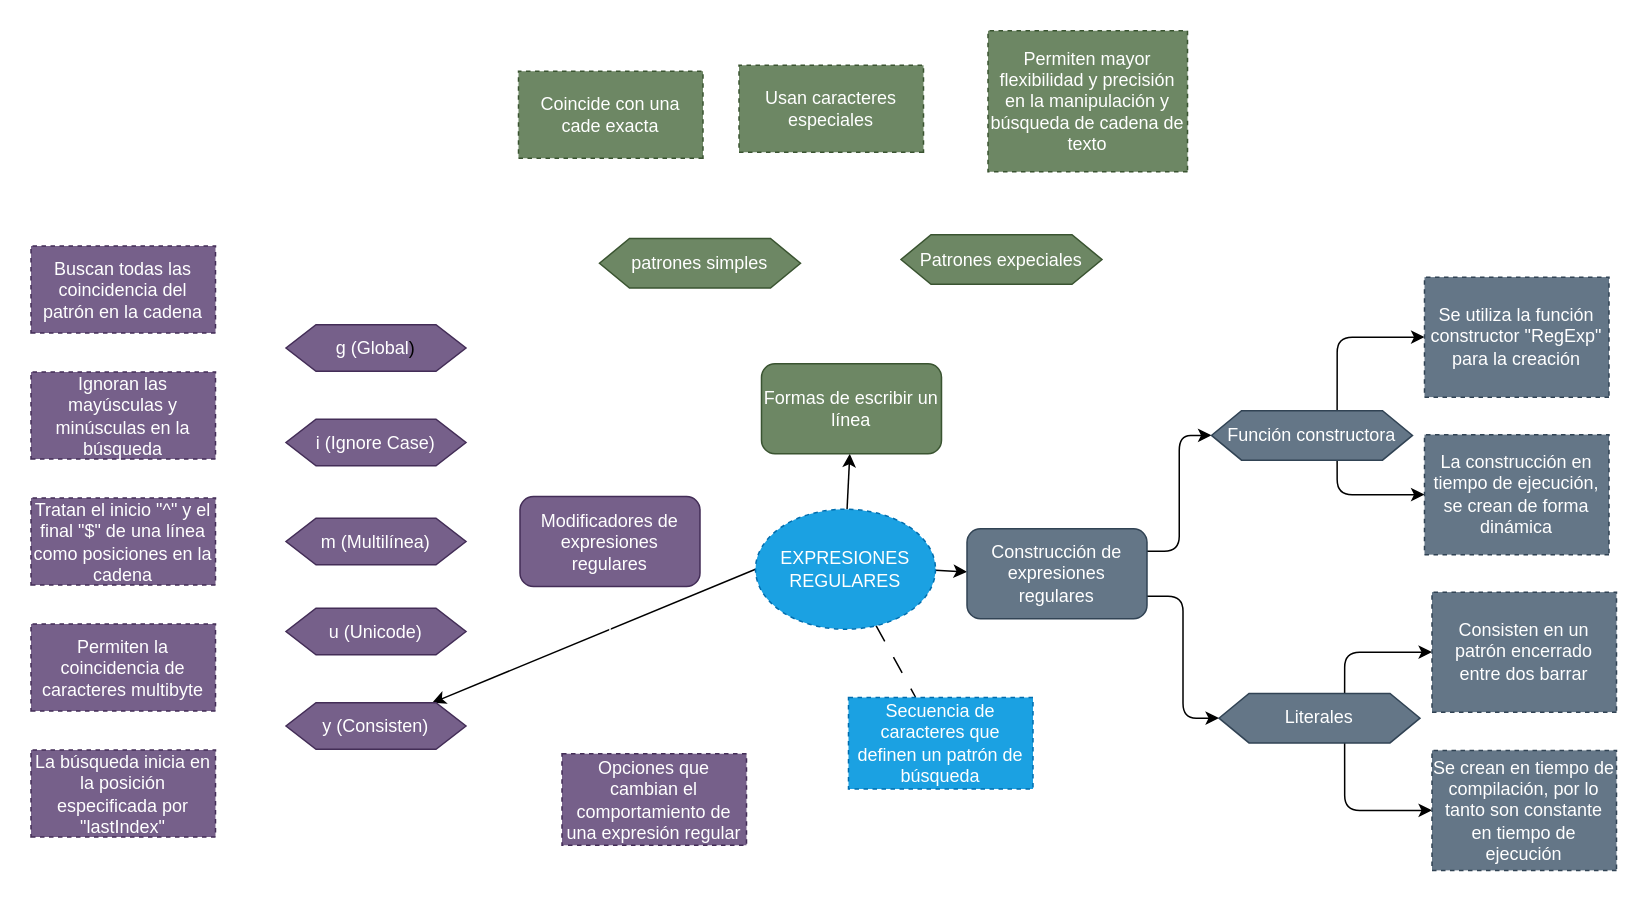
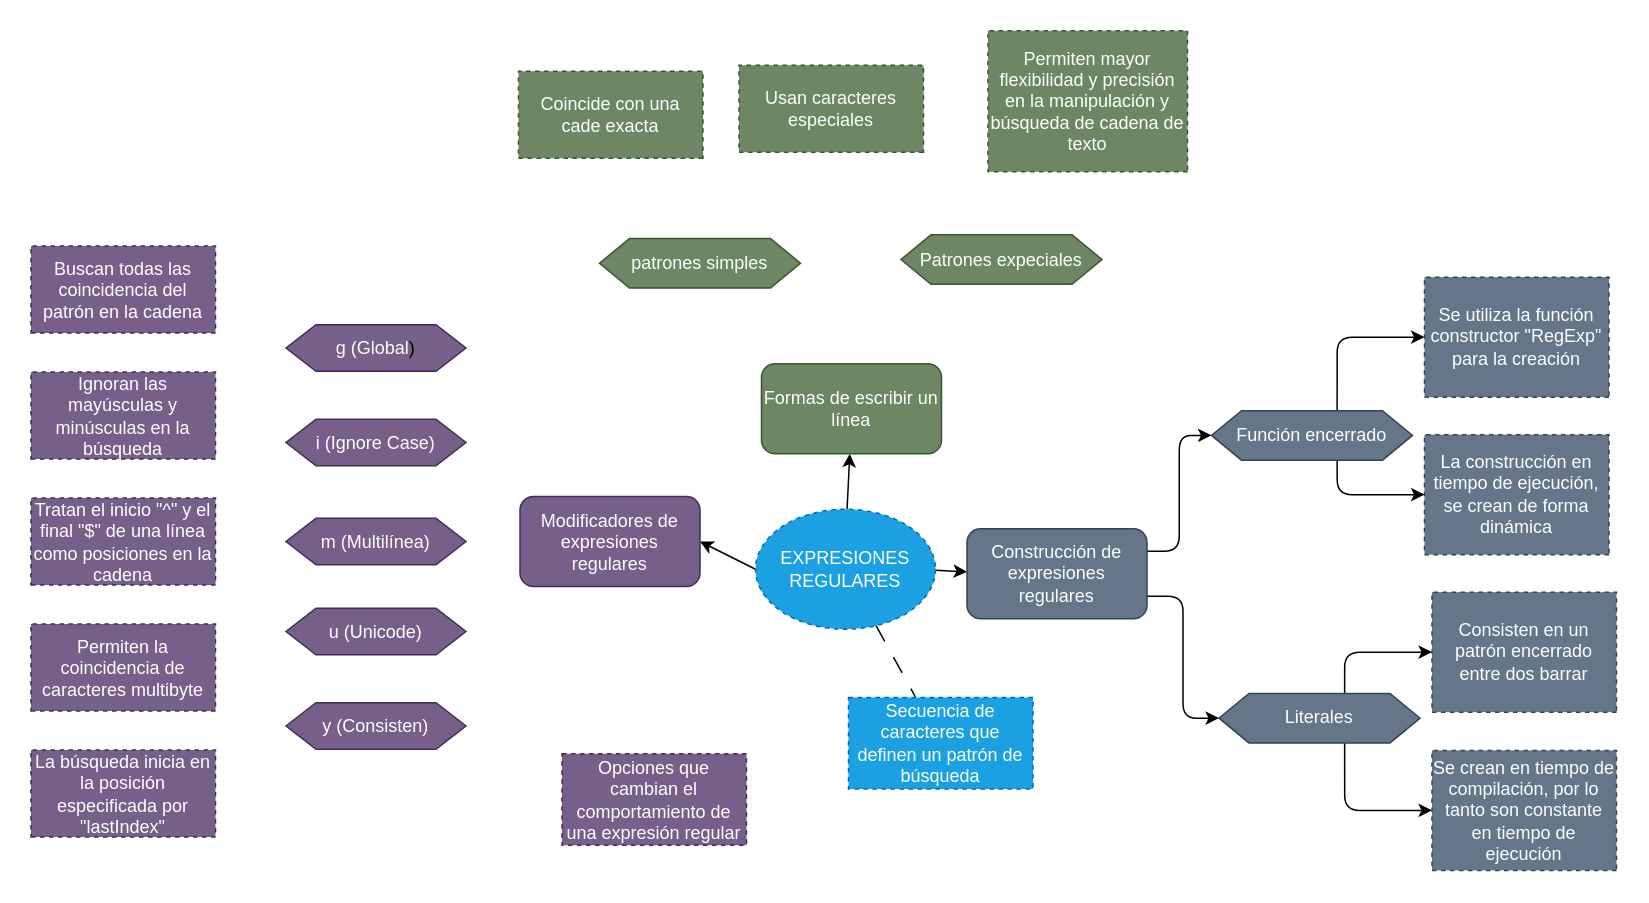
- <mxCell id="21" value="Función constructora" style="shape=hexagon;perimeter=hexagonPerimeter2;whiteSpace=wrap;html=1;fixedSize=1;fillColor=#647687;fontColor=#ffffff;strokeColor=#314354;" parent="1" vertex="1"><mxGeometry x="807" y="273.25" width="134" height="33" as="geometry" /></mxCell>
+ <mxCell id="21" value="Función encerrado" style="shape=hexagon;perimeter=hexagonPerimeter2;whiteSpace=wrap;html=1;fixedSize=1;fillColor=#647687;fontColor=#ffffff;strokeColor=#314354;" parent="1" vertex="1"><mxGeometry x="807" y="273.25" width="134" height="33" as="geometry" /></mxCell>
- <mxCell id="2" style="rounded=0;orthogonalLoop=1;jettySize=auto;html=1;exitX=0;exitY=0.5;exitDx=0;exitDy=0;" parent="1" source="6" target="47" edge="1"><mxGeometry relative="1" as="geometry" /></mxCell>
+ <mxCell id="2" style="rounded=0;orthogonalLoop=1;jettySize=auto;html=1;exitX=0;exitY=0.5;exitDx=0;exitDy=0;entryX=1;entryY=0.5;entryDx=0;entryDy=0;" parent="1" source="6" target="17" edge="1"><mxGeometry relative="1" as="geometry" /></mxCell>
